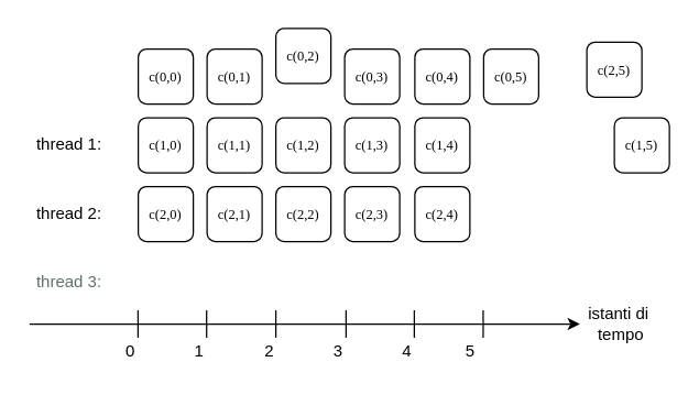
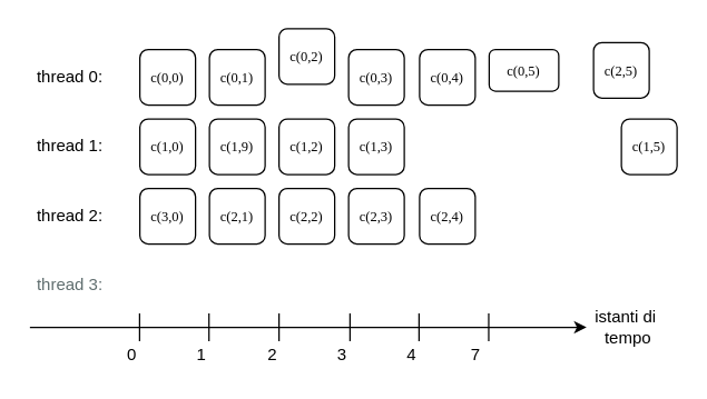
+ <mxCell id="2" value="thread 0:" style="text;html=1;align=center;verticalAlign=middle;whiteSpace=wrap;rounded=0;" parent="1" vertex="1"><mxGeometry x="20" y="35" width="60" height="40" as="geometry" /></mxCell>
- <mxCell id="19" value="&lt;span style=&quot;font-family: &amp;quot;Lucida Console&amp;quot;; font-size: 10px;&quot;&gt;c(0,5)&lt;/span&gt;" style="rounded=1;whiteSpace=wrap;html=1;fillColor=none;" parent="1" vertex="1"><mxGeometry x="351" y="35" width="40" height="40" as="geometry" /></mxCell>
+ <mxCell id="19" value="&lt;span style=&quot;font-family: &amp;quot;Lucida Console&amp;quot;; font-size: 10px;&quot;&gt;c(0,5)&lt;/span&gt;" style="rounded=1;whiteSpace=wrap;html=1;fillColor=none;" parent="1" vertex="1"><mxGeometry x="351" y="35" width="50" height="30" as="geometry" /></mxCell>
- <mxCell id="11" value="&lt;span style=&quot;font-family: &amp;quot;Lucida Console&amp;quot;; font-size: 10px;&quot;&gt;c(1,1)&lt;/span&gt;" style="rounded=1;whiteSpace=wrap;html=1;fillColor=none;" parent="1" vertex="1"><mxGeometry x="150" y="85" width="40" height="40" as="geometry" /></mxCell>
+ <mxCell id="11" value="&lt;span style=&quot;font-family: &amp;quot;Lucida Console&amp;quot;; font-size: 10px;&quot;&gt;c(1,9)&lt;/span&gt;" style="rounded=1;whiteSpace=wrap;html=1;fillColor=none;" parent="1" vertex="1"><mxGeometry x="150" y="85" width="40" height="40" as="geometry" /></mxCell>
- <mxCell id="20" value="&lt;span style=&quot;font-family: &amp;quot;Lucida Console&amp;quot;; font-size: 10px;&quot;&gt;c(1,4)&lt;/span&gt;" style="rounded=1;whiteSpace=wrap;html=1;fillColor=none;" parent="1" vertex="1"><mxGeometry x="301" y="85" width="40" height="40" as="geometry" /></mxCell>
- <mxCell id="14" value="c(2,0)" style="rounded=1;whiteSpace=wrap;html=1;fillColor=none;fontFamily=Lucida Console;fontSize=10;" parent="1" vertex="1"><mxGeometry x="100" y="135" width="40" height="40" as="geometry" /></mxCell>
+ <mxCell id="14" value="c(3,0)" style="rounded=1;whiteSpace=wrap;html=1;fillColor=none;fontFamily=Lucida Console;fontSize=10;" parent="1" vertex="1"><mxGeometry x="100" y="135" width="40" height="40" as="geometry" /></mxCell>
- <mxCell id="37" value="5" style="text;html=1;align=center;verticalAlign=middle;whiteSpace=wrap;rounded=0;" vertex="1" parent="1"><mxGeometry x="336" y="245" width="11" height="20" as="geometry" /></mxCell>
+ <mxCell id="37" value="7" style="text;html=1;align=center;verticalAlign=middle;whiteSpace=wrap;rounded=0;" vertex="1" parent="1"><mxGeometry x="336" y="245" width="11" height="20" as="geometry" /></mxCell>
